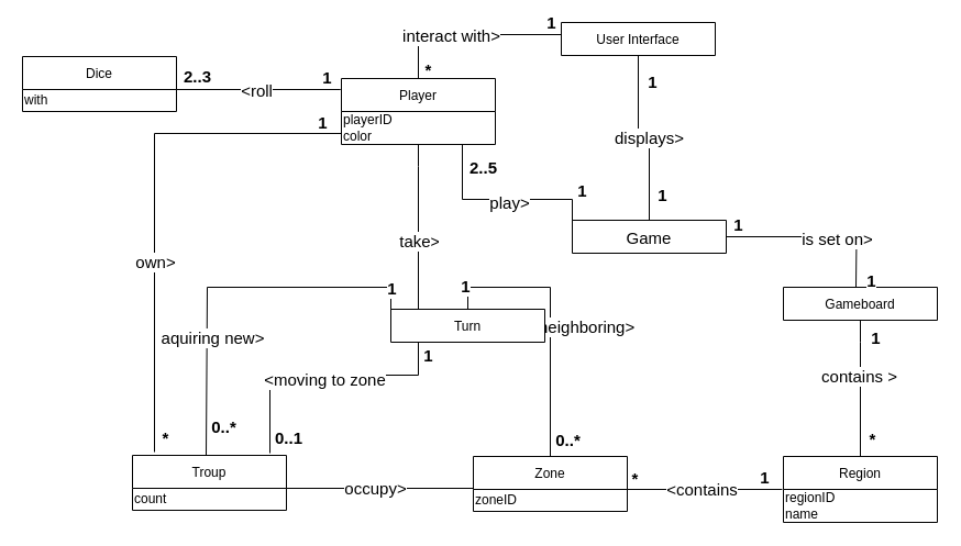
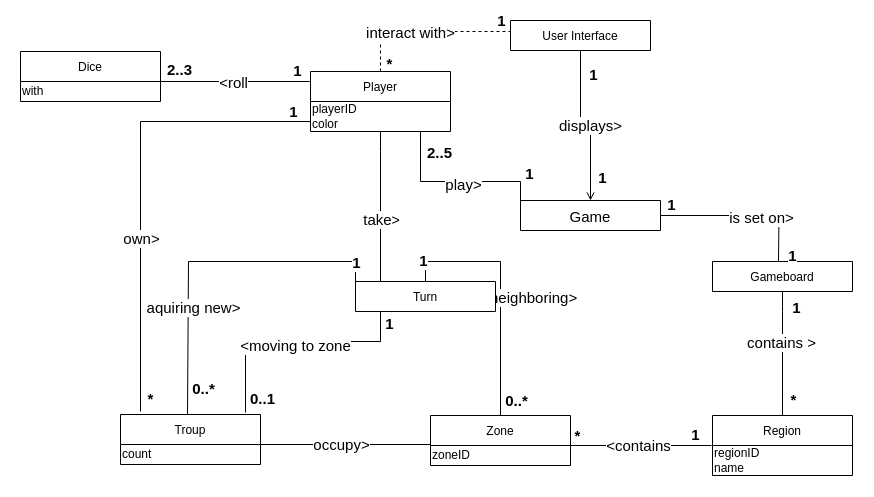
- <mxCell id="6" style="edgeStyle=orthogonalEdgeStyle;rounded=0;orthogonalLoop=1;jettySize=auto;html=1;entryX=0;entryY=0.5;entryDx=0;entryDy=0;fontSize=17;endArrow=none;endFill=0;" edge="1" parent="1" source="10" target="29"><mxGeometry relative="1" as="geometry"><Array as="points"><mxPoint x="380" y="31" /></Array></mxGeometry></mxCell>
+ <mxCell id="6" style="edgeStyle=orthogonalEdgeStyle;rounded=0;orthogonalLoop=1;jettySize=auto;html=1;entryX=0;entryY=0.5;entryDx=0;entryDy=0;fontSize=17;endArrow=none;endFill=0;dashed=1;" edge="1" parent="1" source="10" target="29"><mxGeometry relative="1" as="geometry"><Array as="points"><mxPoint x="380" y="31" /></Array></mxGeometry></mxCell>
- <mxCell id="25" style="edgeStyle=orthogonalEdgeStyle;rounded=0;orthogonalLoop=1;jettySize=auto;html=1;entryX=0.5;entryY=0;entryDx=0;entryDy=0;fontSize=17;endArrow=none;endFill=0;" edge="1" parent="1" source="29" target="38"><mxGeometry relative="1" as="geometry" /></mxCell>
+ <mxCell id="25" style="edgeStyle=orthogonalEdgeStyle;rounded=0;orthogonalLoop=1;jettySize=auto;html=1;entryX=0.5;entryY=0;entryDx=0;entryDy=0;fontSize=17;endArrow=open;endFill=0;" edge="1" parent="1" source="29" target="38"><mxGeometry relative="1" as="geometry" /></mxCell>
